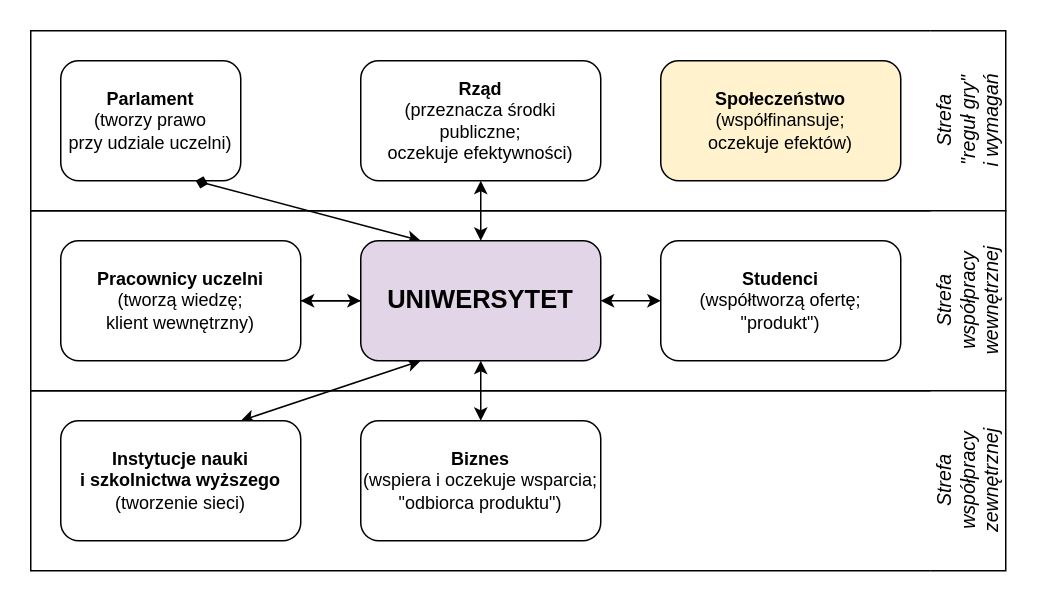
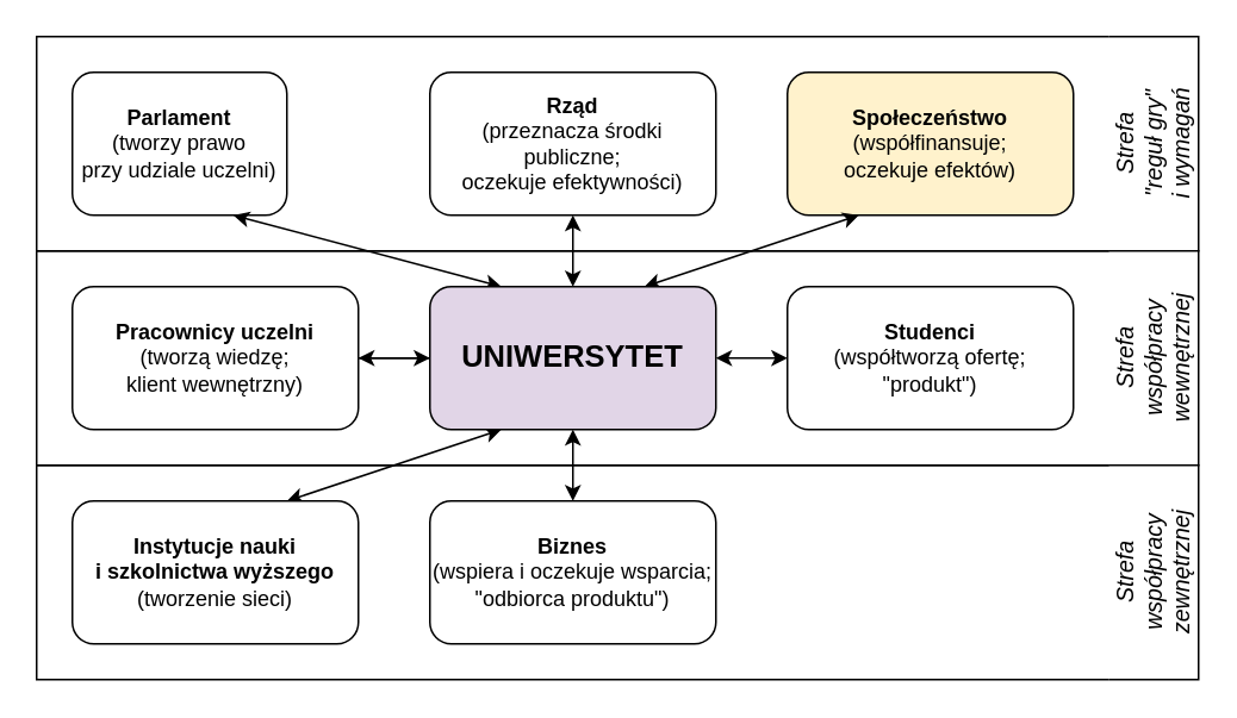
- <mxCell id="9" style="rounded=0;orthogonalLoop=1;jettySize=auto;html=1;exitX=0.25;exitY=0;exitDx=0;exitDy=0;entryX=0.75;entryY=1;entryDx=0;entryDy=0;startArrow=classic;startFill=1;endArrow=diamond;" parent="1" source="10" target="2" edge="1"><mxGeometry relative="1" as="geometry" /></mxCell>
+ <mxCell id="9" style="rounded=0;orthogonalLoop=1;jettySize=auto;html=1;exitX=0.25;exitY=0;exitDx=0;exitDy=0;entryX=0.75;entryY=1;entryDx=0;entryDy=0;startArrow=classic;startFill=1;" parent="1" source="10" target="2" edge="1"><mxGeometry relative="1" as="geometry" /></mxCell>
+ <mxCell id="8" style="rounded=0;orthogonalLoop=1;jettySize=auto;html=1;exitX=0.75;exitY=0;exitDx=0;exitDy=0;entryX=0.25;entryY=1;entryDx=0;entryDy=0;startArrow=classic;startFill=1;" parent="1" source="10" target="5" edge="1"><mxGeometry relative="1" as="geometry" /></mxCell>
